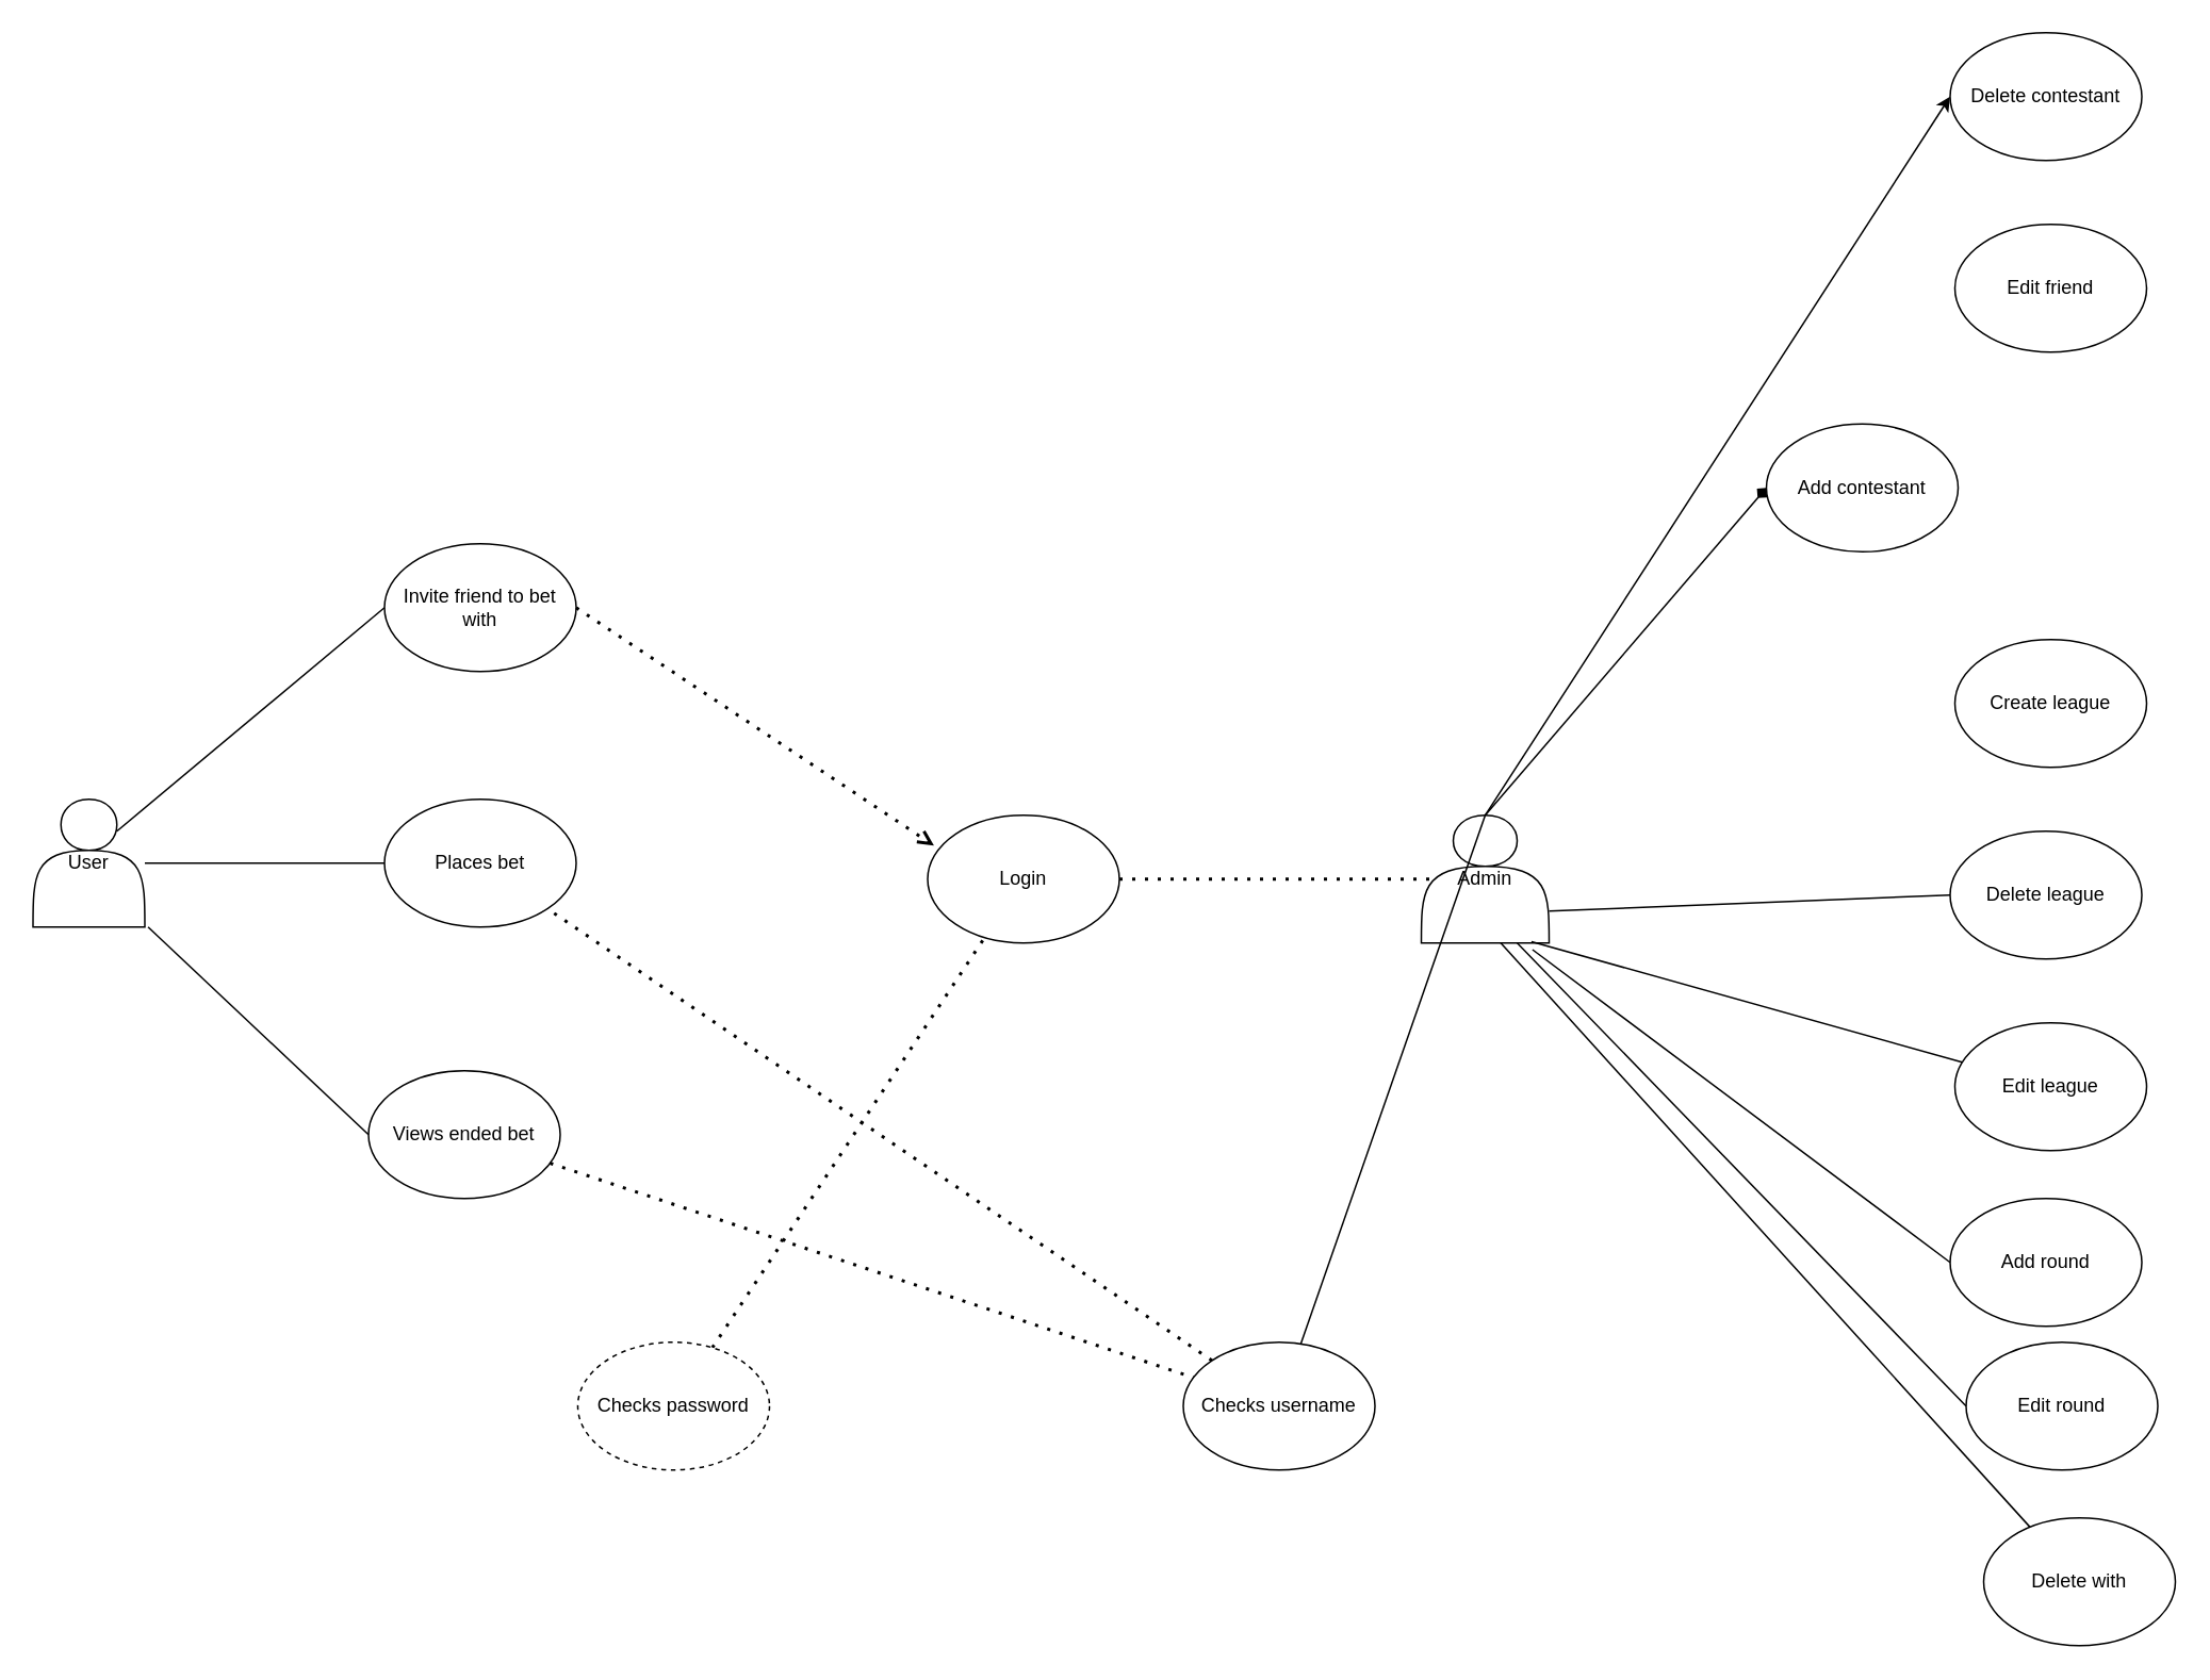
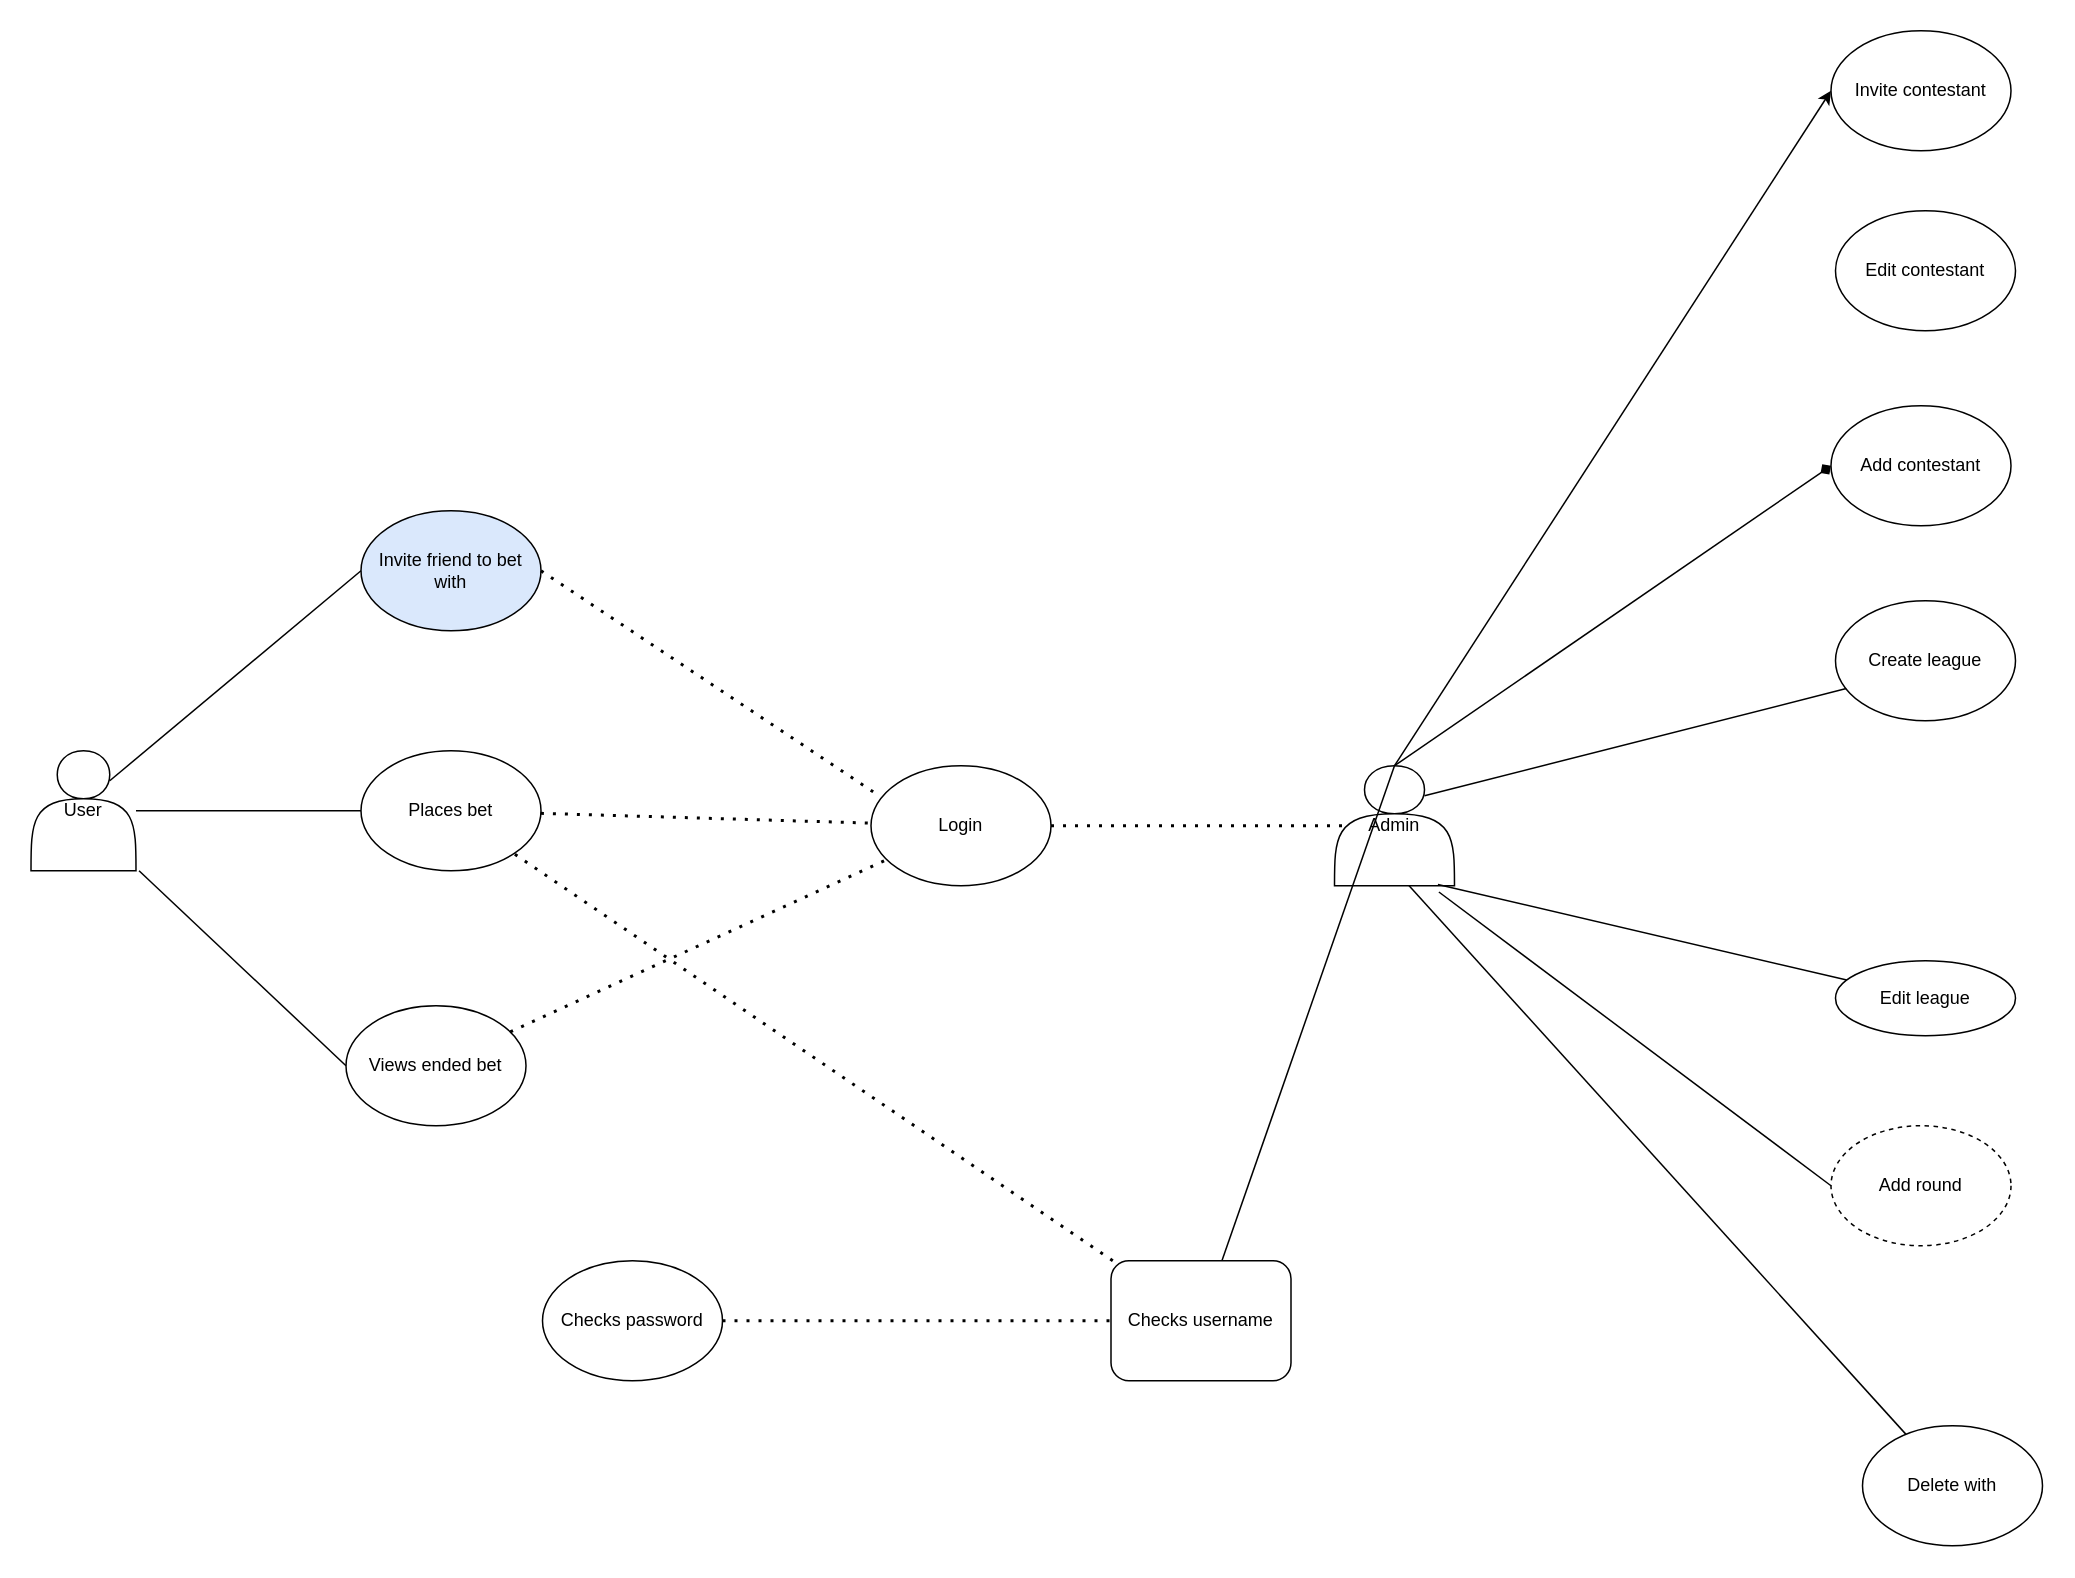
- <mxCell id="28" value="Delete contestant" style="ellipse;whiteSpace=wrap;html=1;" vertex="1" parent="1"><mxGeometry x="1220" y="20" width="120" height="80" as="geometry" /></mxCell>
+ <mxCell id="28" value="Invite contestant" style="ellipse;whiteSpace=wrap;html=1;" vertex="1" parent="1"><mxGeometry x="1220" y="20" width="120" height="80" as="geometry" /></mxCell>
- <mxCell id="27" value="Edit friend" style="ellipse;whiteSpace=wrap;html=1;" vertex="1" parent="1"><mxGeometry x="1223" y="140" width="120" height="80" as="geometry" /></mxCell>
+ <mxCell id="27" value="Edit contestant" style="ellipse;whiteSpace=wrap;html=1;" vertex="1" parent="1"><mxGeometry x="1223" y="140" width="120" height="80" as="geometry" /></mxCell>
- <mxCell id="26" value="Add contestant" style="ellipse;whiteSpace=wrap;html=1;" vertex="1" parent="1"><mxGeometry x="1105" y="265" width="120" height="80" as="geometry" /></mxCell>
+ <mxCell id="26" value="Add contestant" style="ellipse;whiteSpace=wrap;html=1;" vertex="1" parent="1"><mxGeometry x="1220" y="270" width="120" height="80" as="geometry" /></mxCell>
- <mxCell id="3" value="Invite friend to bet with" style="ellipse;whiteSpace=wrap;html=1;" vertex="1" parent="1"><mxGeometry x="240" y="340" width="120" height="80" as="geometry" /></mxCell>
+ <mxCell id="3" value="Invite friend to bet with" style="ellipse;whiteSpace=wrap;html=1;fillColor=#dae8fc;" vertex="1" parent="1"><mxGeometry x="240" y="340" width="120" height="80" as="geometry" /></mxCell>
+ <mxCell id="20" value="" style="endArrow=none;html=1;entryX=0.06;entryY=0.732;entryDx=0;entryDy=0;entryPerimeter=0;exitX=0.75;exitY=0.25;exitDx=0;exitDy=0;exitPerimeter=0;" edge="1" parent="1" source="18" target="19"><mxGeometry width="50" height="50" relative="1" as="geometry"><mxPoint x="1100" y="660" as="sourcePoint" /><mxPoint x="1150" y="610" as="targetPoint" /></mxGeometry></mxCell>
- <mxCell id="10" value="" style="endArrow=open;dashed=1;html=1;dashPattern=1 3;strokeWidth=2;exitX=1;exitY=0.5;exitDx=0;exitDy=0;entryX=0.033;entryY=0.238;entryDx=0;entryDy=0;entryPerimeter=0;" edge="1" parent="1" source="3" target="9"><mxGeometry width="50" height="50" relative="1" as="geometry"><mxPoint x="480" y="610" as="sourcePoint" /><mxPoint x="530" y="560" as="targetPoint" /></mxGeometry></mxCell>
+ <mxCell id="10" value="" style="endArrow=none;dashed=1;html=1;dashPattern=1 3;strokeWidth=2;exitX=1;exitY=0.5;exitDx=0;exitDy=0;entryX=0.033;entryY=0.238;entryDx=0;entryDy=0;entryPerimeter=0;" edge="1" parent="1" source="3" target="9"><mxGeometry width="50" height="50" relative="1" as="geometry"><mxPoint x="480" y="610" as="sourcePoint" /><mxPoint x="530" y="560" as="targetPoint" /></mxGeometry></mxCell>
+ <mxCell id="11" value="" style="endArrow=none;dashed=1;html=1;dashPattern=1 3;strokeWidth=2;" edge="1" parent="1" source="5" target="9"><mxGeometry width="50" height="50" relative="1" as="geometry"><mxPoint x="370" y="540" as="sourcePoint" /><mxPoint x="530" y="510" as="targetPoint" /></mxGeometry></mxCell>
- <mxCell id="21" value="Delete league" style="ellipse;whiteSpace=wrap;html=1;" vertex="1" parent="1"><mxGeometry x="1220" y="520" width="120" height="80" as="geometry" /></mxCell>
- <mxCell id="23" value="" style="endArrow=none;html=1;entryX=0;entryY=0.5;entryDx=0;entryDy=0;exitX=1;exitY=0.75;exitDx=0;exitDy=0;" edge="1" parent="1" source="18" target="21"><mxGeometry width="50" height="50" relative="1" as="geometry"><mxPoint x="1090" y="680" as="sourcePoint" /><mxPoint x="1140" y="630" as="targetPoint" /></mxGeometry></mxCell>
- <mxCell id="22" value="Edit league" style="ellipse;whiteSpace=wrap;html=1;" vertex="1" parent="1"><mxGeometry x="1223" y="640" width="120" height="80" as="geometry" /></mxCell>
+ <mxCell id="22" value="Edit league" style="ellipse;whiteSpace=wrap;html=1;" vertex="1" parent="1"><mxGeometry x="1223" y="640" width="120" height="50" as="geometry" /></mxCell>
- <mxCell id="13" value="" style="endArrow=none;dashed=1;html=1;dashPattern=1 3;strokeWidth=2;" edge="1" parent="1" source="14" target="9"><mxGeometry width="50" height="50" relative="1" as="geometry"><mxPoint x="420" y="860" as="sourcePoint" /><mxPoint x="670" y="680" as="targetPoint" /></mxGeometry></mxCell>
+ <mxCell id="13" value="" style="endArrow=none;dashed=1;html=1;dashPattern=1 3;strokeWidth=2;" edge="1" parent="1" source="14" target="15"><mxGeometry width="50" height="50" relative="1" as="geometry"><mxPoint x="420" y="860" as="sourcePoint" /><mxPoint x="670" y="680" as="targetPoint" /></mxGeometry></mxCell>
- <mxCell id="35" value="" style="endArrow=none;html=1;entryX=0;entryY=0.5;entryDx=0;entryDy=0;exitX=0.75;exitY=1;exitDx=0;exitDy=0;" edge="1" parent="1" source="18" target="32"><mxGeometry width="50" height="50" relative="1" as="geometry"><mxPoint x="1110" y="950" as="sourcePoint" /><mxPoint x="1160" y="900" as="targetPoint" /></mxGeometry></mxCell>
- <mxCell id="31" value="Add round" style="ellipse;whiteSpace=wrap;html=1;" vertex="1" parent="1"><mxGeometry x="1220" y="750" width="120" height="80" as="geometry" /></mxCell>
+ <mxCell id="31" value="Add round" style="ellipse;whiteSpace=wrap;html=1;dashed=1;" vertex="1" parent="1"><mxGeometry x="1220" y="750" width="120" height="80" as="geometry" /></mxCell>
- <mxCell id="12" value="" style="endArrow=none;dashed=1;html=1;dashPattern=1 3;strokeWidth=2;" edge="1" parent="1" source="7" target="15"><mxGeometry width="50" height="50" relative="1" as="geometry"><mxPoint x="540" y="670" as="sourcePoint" /><mxPoint x="590" y="620" as="targetPoint" /></mxGeometry></mxCell>
+ <mxCell id="12" value="" style="endArrow=none;dashed=1;html=1;dashPattern=1 3;strokeWidth=2;" edge="1" parent="1" source="7" target="9"><mxGeometry width="50" height="50" relative="1" as="geometry"><mxPoint x="540" y="670" as="sourcePoint" /><mxPoint x="590" y="620" as="targetPoint" /></mxGeometry></mxCell>
- <mxCell id="14" value="Checks password" style="ellipse;whiteSpace=wrap;html=1;dashed=1;" vertex="1" parent="1"><mxGeometry x="361" y="840" width="120" height="80" as="geometry" /></mxCell>
+ <mxCell id="14" value="Checks password" style="ellipse;whiteSpace=wrap;html=1;" vertex="1" parent="1"><mxGeometry x="361" y="840" width="120" height="80" as="geometry" /></mxCell>
- <mxCell id="15" value="Checks username" style="ellipse;whiteSpace=wrap;html=1;" vertex="1" parent="1"><mxGeometry x="740" y="840" width="120" height="80" as="geometry" /></mxCell>
+ <mxCell id="15" value="Checks username" style="whiteSpace=wrap;html=1;rounded=1;" vertex="1" parent="1"><mxGeometry x="740" y="840" width="120" height="80" as="geometry" /></mxCell>
- <mxCell id="32" value="Edit round" style="ellipse;whiteSpace=wrap;html=1;" vertex="1" parent="1"><mxGeometry x="1230" y="840" width="120" height="80" as="geometry" /></mxCell>
